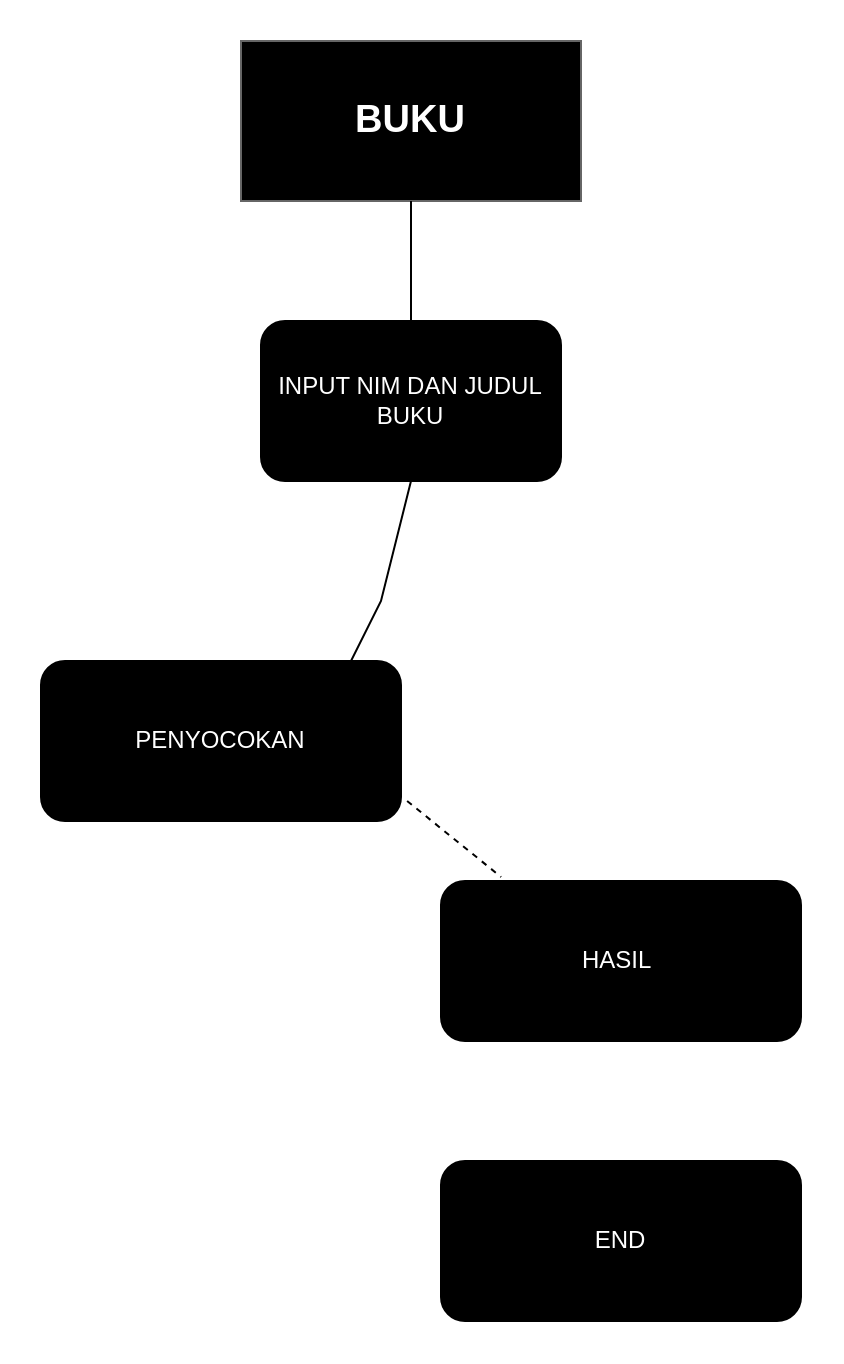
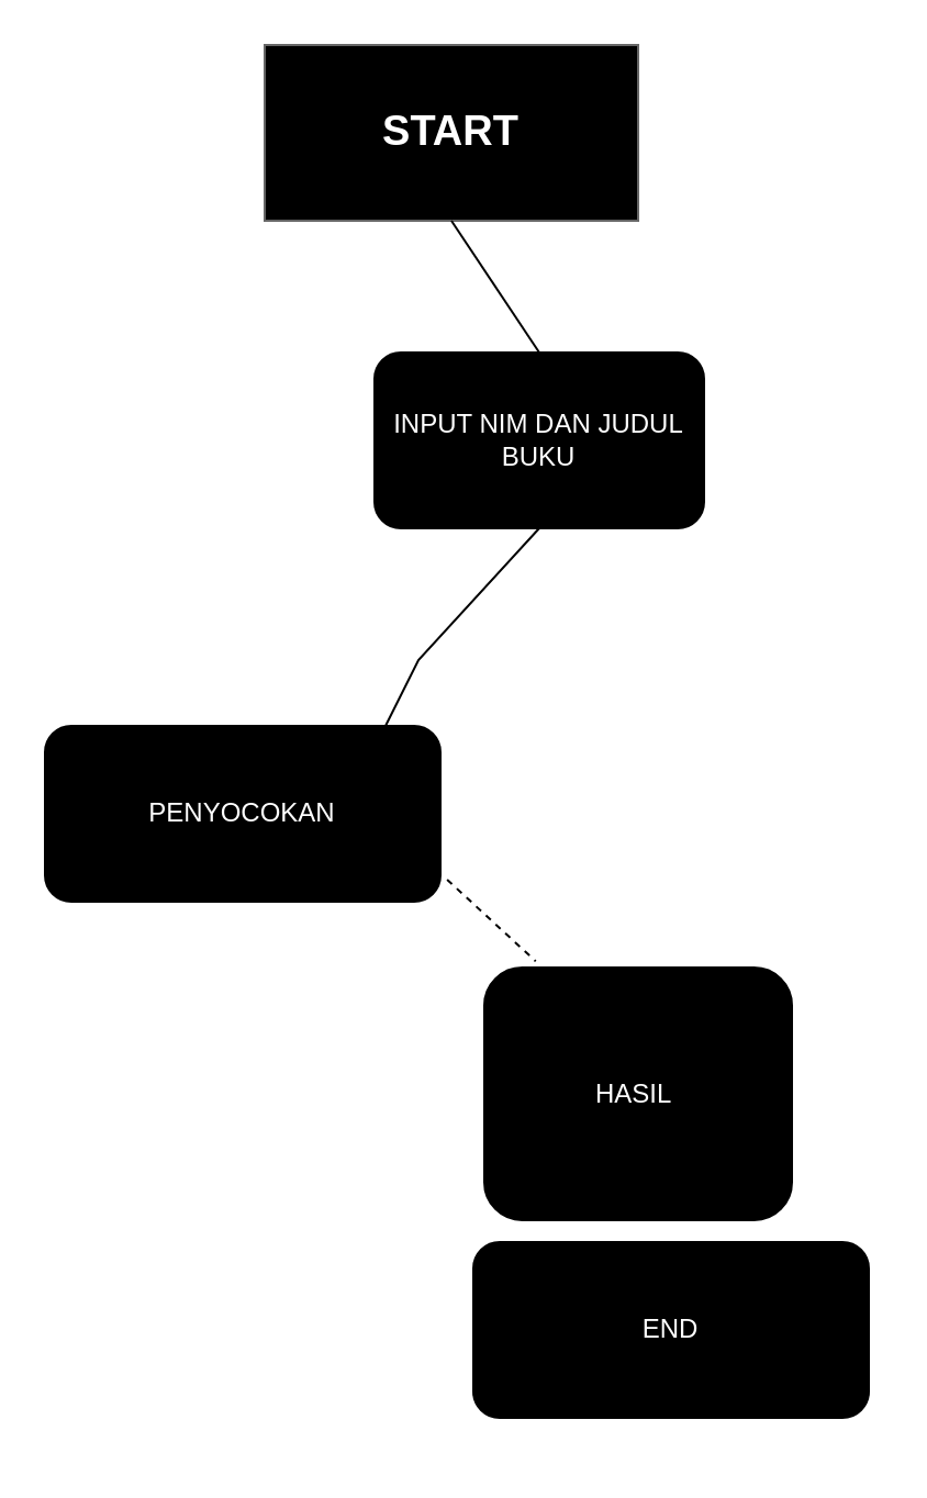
- <mxCell id="2" value="&lt;p style=&quot;line-height: 110%; font-size: 19px;&quot;&gt;BUKU&lt;/p&gt;" style="rounded=0;whiteSpace=wrap;html=1;fontStyle=1;fillColor=#000000;fontColor=#FFFFFF;strokeColor=#666666;" vertex="1" parent="1"><mxGeometry x="120" y="20" width="170" height="80" as="geometry" /></mxCell>
+ <mxCell id="2" value="&lt;p style=&quot;line-height: 110%; font-size: 19px;&quot;&gt;START&lt;/p&gt;" style="rounded=0;whiteSpace=wrap;html=1;fontStyle=1;fillColor=#000000;fontColor=#FFFFFF;strokeColor=#666666;" vertex="1" parent="1"><mxGeometry x="120" y="20" width="170" height="80" as="geometry" /></mxCell>
- <mxCell id="3" value="INPUT NIM DAN JUDUL BUKU" style="rounded=1;whiteSpace=wrap;html=1;fillColor=#000000;fontColor=#FFFFFF;" vertex="1" parent="1"><mxGeometry x="130" y="160" width="150" height="80" as="geometry" /></mxCell>
+ <mxCell id="3" value="INPUT NIM DAN JUDUL BUKU" style="rounded=1;whiteSpace=wrap;html=1;fillColor=#000000;fontColor=#FFFFFF;" vertex="1" parent="1"><mxGeometry x="170" y="160" width="150" height="80" as="geometry" /></mxCell>
- <mxCell id="7" value="HASIL&amp;nbsp;" style="rounded=1;whiteSpace=wrap;html=1;strokeColor=#000000;fillColor=#000000;fontColor=#FFFFFF;" vertex="1" parent="1"><mxGeometry x="220" y="440" width="180" height="80" as="geometry" /></mxCell>
+ <mxCell id="7" value="HASIL&amp;nbsp;" style="rounded=1;whiteSpace=wrap;html=1;strokeColor=#000000;fillColor=#000000;fontColor=#FFFFFF;" vertex="1" parent="1"><mxGeometry x="220" y="440" width="140" height="115" as="geometry" /></mxCell>
- <mxCell id="9" value="END" style="rounded=1;whiteSpace=wrap;html=1;strokeColor=#000000;fillColor=#000000;fontColor=#FFFFFF;" vertex="1" parent="1"><mxGeometry x="220" y="580" width="180" height="80" as="geometry" /></mxCell>
+ <mxCell id="9" value="END" style="rounded=1;whiteSpace=wrap;html=1;strokeColor=#000000;fillColor=#000000;fontColor=#FFFFFF;" vertex="1" parent="1"><mxGeometry x="215" y="565" width="180" height="80" as="geometry" /></mxCell>
